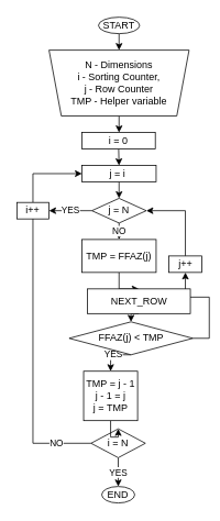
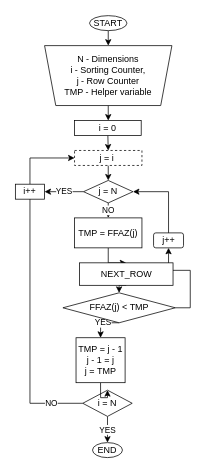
- <mxCell id="9" value="j = i&amp;nbsp;" style="rounded=0;whiteSpace=wrap;html=1;" vertex="1" parent="1"><mxGeometry x="99" y="200" width="90" height="20" as="geometry" /></mxCell>
+ <mxCell id="9" value="j = i&amp;nbsp;" style="rounded=0;whiteSpace=wrap;html=1;dashed=1;" vertex="1" parent="1"><mxGeometry x="99" y="200" width="90" height="20" as="geometry" /></mxCell>
- <mxCell id="29" value="j++" style="rounded=0;whiteSpace=wrap;html=1;" vertex="1" parent="1"><mxGeometry x="204.5" y="310" width="40" height="20" as="geometry" /></mxCell>
+ <mxCell id="29" value="j++" style="whiteSpace=wrap;html=1;rounded=1;" vertex="1" parent="1"><mxGeometry x="204.5" y="310" width="40" height="20" as="geometry" /></mxCell>
